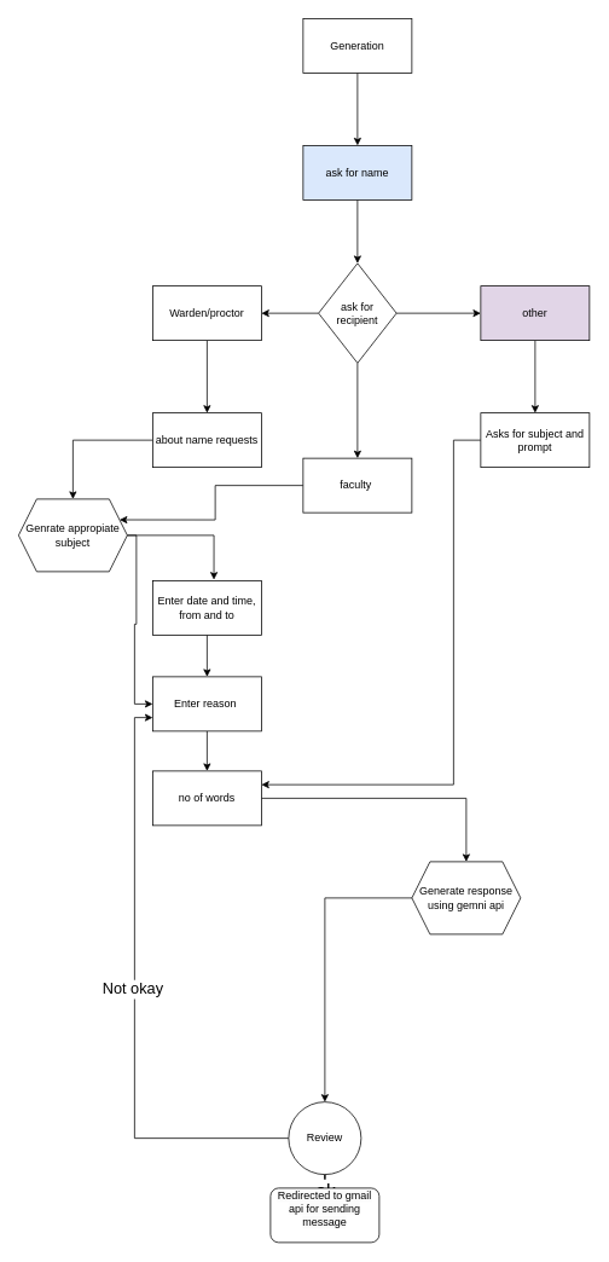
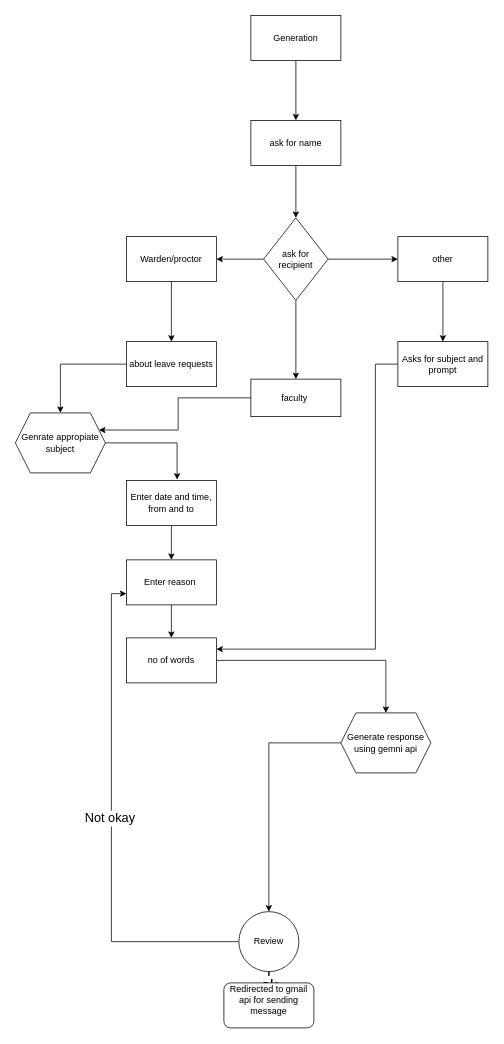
- <mxCell id="5" value="ask for name" style="whiteSpace=wrap;html=1;rounded=0;fillColor=#dae8fc;" vertex="1" parent="1"><mxGeometry x="334" y="160" width="120" height="60" as="geometry" /></mxCell>
+ <mxCell id="5" value="ask for name" style="whiteSpace=wrap;html=1;rounded=0;" vertex="1" parent="1"><mxGeometry x="334" y="160" width="120" height="60" as="geometry" /></mxCell>
- <mxCell id="11" value="other" style="whiteSpace=wrap;html=1;rounded=0;fillColor=#e1d5e7;" vertex="1" parent="1"><mxGeometry x="530" y="315" width="120" height="60" as="geometry" /></mxCell>
+ <mxCell id="11" value="other" style="whiteSpace=wrap;html=1;rounded=0;" vertex="1" parent="1"><mxGeometry x="530" y="315" width="120" height="60" as="geometry" /></mxCell>
- <mxCell id="17" value="about name requests" style="whiteSpace=wrap;html=1;rounded=0;" vertex="1" parent="1"><mxGeometry x="168" y="455" width="120" height="60" as="geometry" /></mxCell>
+ <mxCell id="17" value="about leave requests" style="whiteSpace=wrap;html=1;rounded=0;" vertex="1" parent="1"><mxGeometry x="168" y="455" width="120" height="60" as="geometry" /></mxCell>
- <mxCell id="15" value="faculty&amp;nbsp;" style="whiteSpace=wrap;html=1;rounded=0;" vertex="1" parent="1"><mxGeometry x="334" y="505" width="120" height="60" as="geometry" /></mxCell>
+ <mxCell id="15" value="faculty&amp;nbsp;" style="whiteSpace=wrap;html=1;rounded=0;" vertex="1" parent="1"><mxGeometry x="334" y="505" width="120" height="50" as="geometry" /></mxCell>
- <mxCell id="24" style="edgeStyle=orthogonalEdgeStyle;rounded=0;orthogonalLoop=1;jettySize=auto;html=1;entryX=0;entryY=0.5;entryDx=0;entryDy=0;" edge="1" parent="1" source="25" target="21"><mxGeometry relative="1" as="geometry"><Array as="points"><mxPoint x="150" y="590" /><mxPoint x="150" y="688" /><mxPoint x="148" y="688" /><mxPoint x="148" y="776" /></Array></mxGeometry></mxCell>
